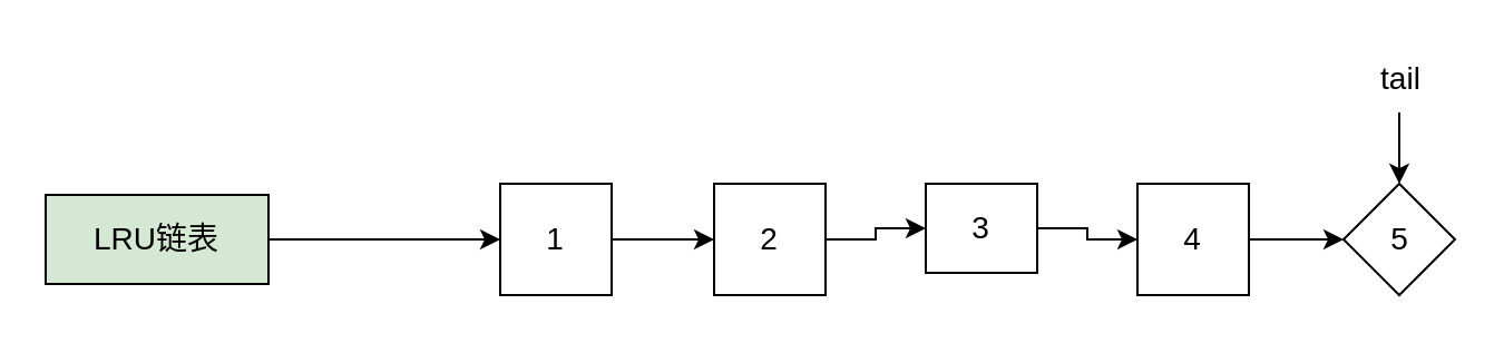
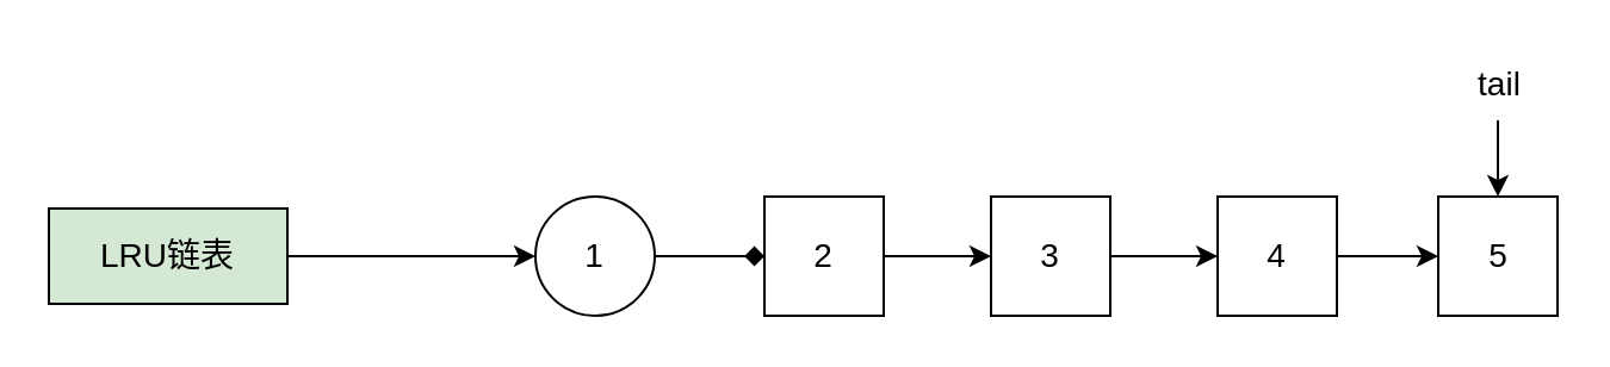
- <mxCell id="7" value="3" style="whiteSpace=wrap;html=1;aspect=fixed;fontSize=14;" vertex="1" parent="1"><mxGeometry x="415" y="82" width="50" height="40" as="geometry" /></mxCell>
+ <mxCell id="7" value="3" style="whiteSpace=wrap;html=1;aspect=fixed;fontSize=14;" vertex="1" parent="1"><mxGeometry x="415" y="82" width="50" height="50" as="geometry" /></mxCell>
- <mxCell id="3" value="1" style="whiteSpace=wrap;html=1;aspect=fixed;fontSize=14;" vertex="1" parent="1"><mxGeometry x="224" y="82" width="50" height="50" as="geometry" /></mxCell>
+ <mxCell id="3" value="1" style="ellipse;whiteSpace=wrap;html=1;aspect=fixed;fontSize=14;" vertex="1" parent="1"><mxGeometry x="224" y="82" width="50" height="50" as="geometry" /></mxCell>
- <mxCell id="2" style="edgeStyle=orthogonalEdgeStyle;rounded=0;orthogonalLoop=1;jettySize=auto;html=1;exitX=1;exitY=0.5;exitDx=0;exitDy=0;fontSize=14;" edge="1" parent="1" source="3" target="5"><mxGeometry relative="1" as="geometry" /></mxCell>
+ <mxCell id="2" style="edgeStyle=orthogonalEdgeStyle;rounded=0;orthogonalLoop=1;jettySize=auto;html=1;exitX=1;exitY=0.5;exitDx=0;exitDy=0;fontSize=14;endArrow=diamond;" edge="1" parent="1" source="3" target="5"><mxGeometry relative="1" as="geometry" /></mxCell>
- <mxCell id="10" value="5" style="rhombus;whiteSpace=wrap;html=1;aspect=fixed;fontSize=14;" vertex="1" parent="1"><mxGeometry x="602.5" y="82" width="50" height="50" as="geometry" /></mxCell>
+ <mxCell id="10" value="5" style="whiteSpace=wrap;html=1;aspect=fixed;fontSize=14;" vertex="1" parent="1"><mxGeometry x="602.5" y="82" width="50" height="50" as="geometry" /></mxCell>
